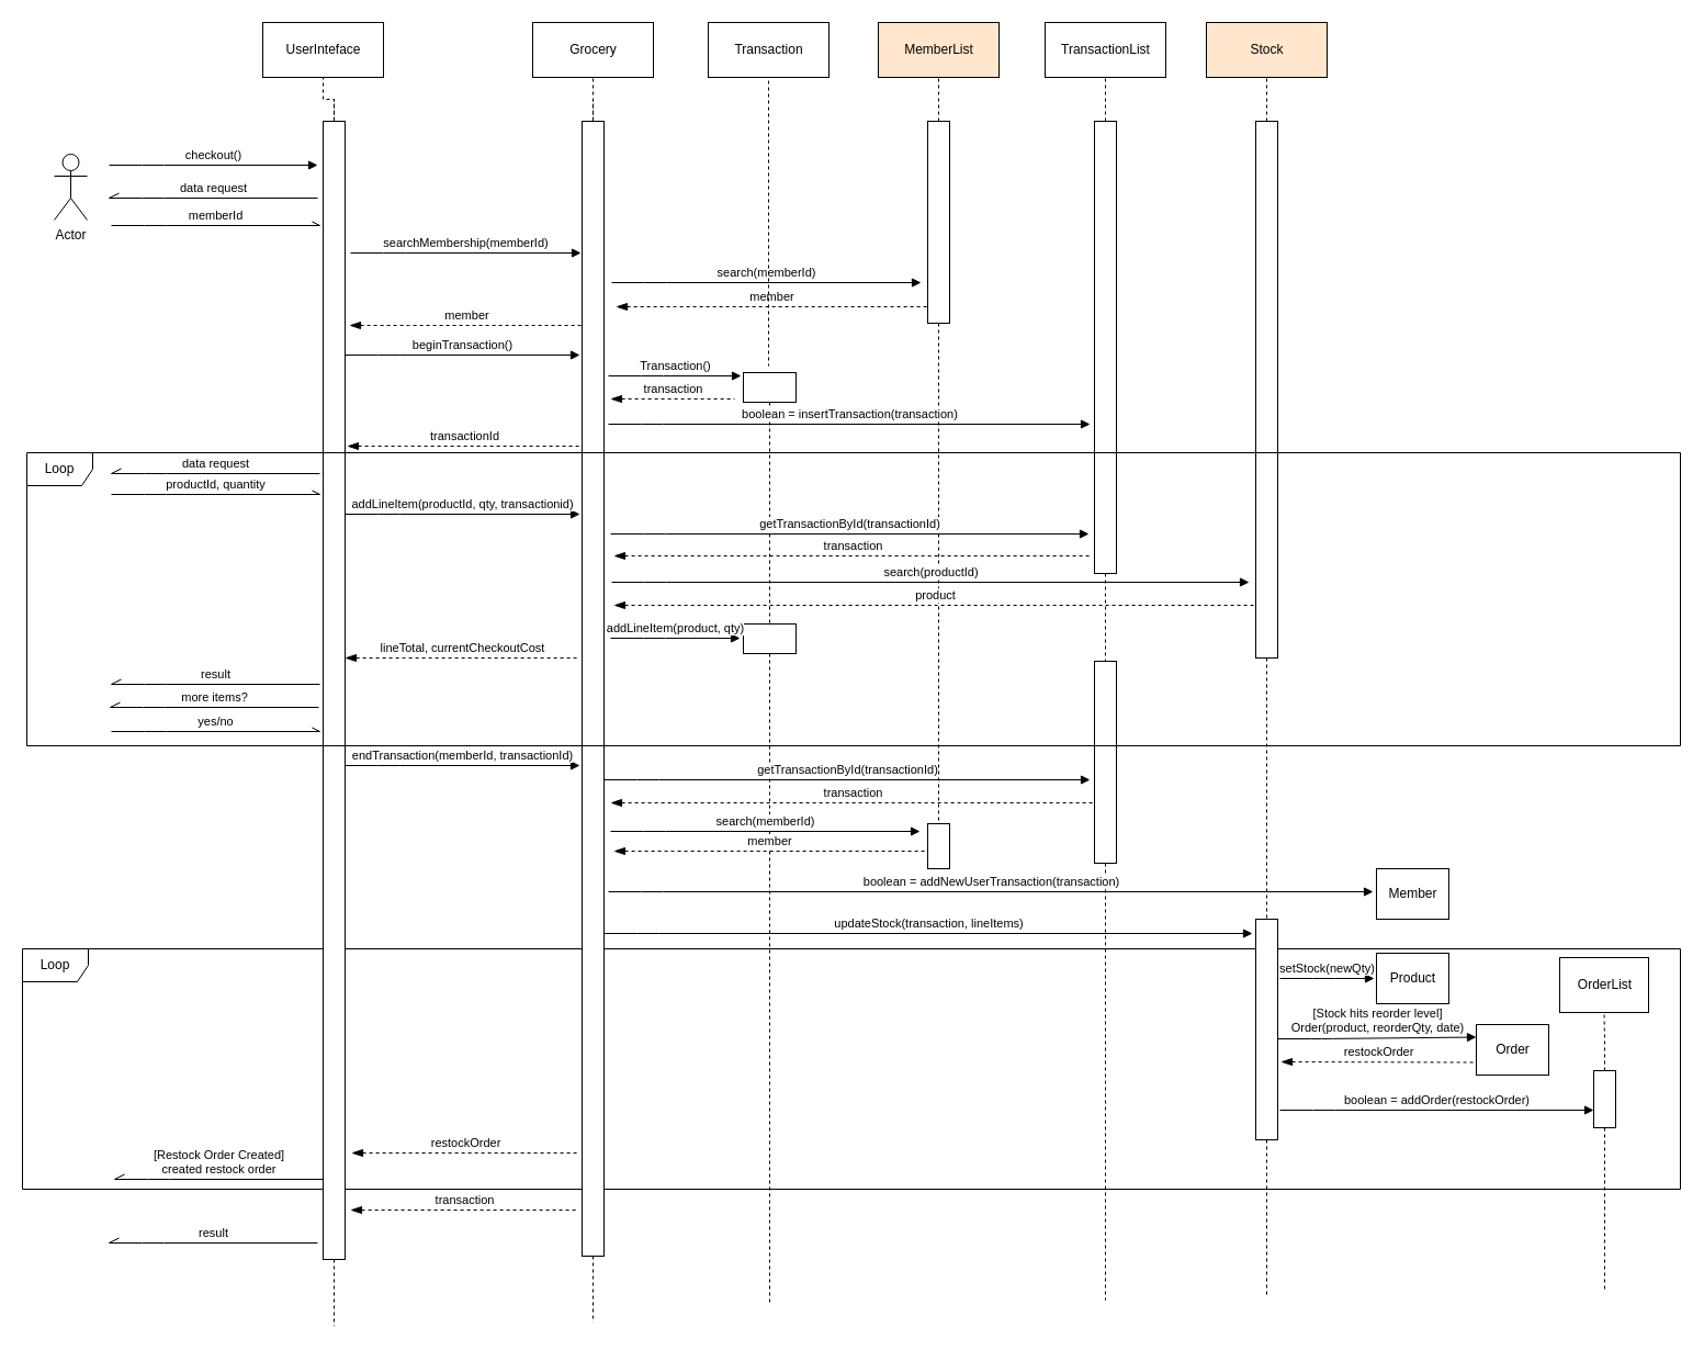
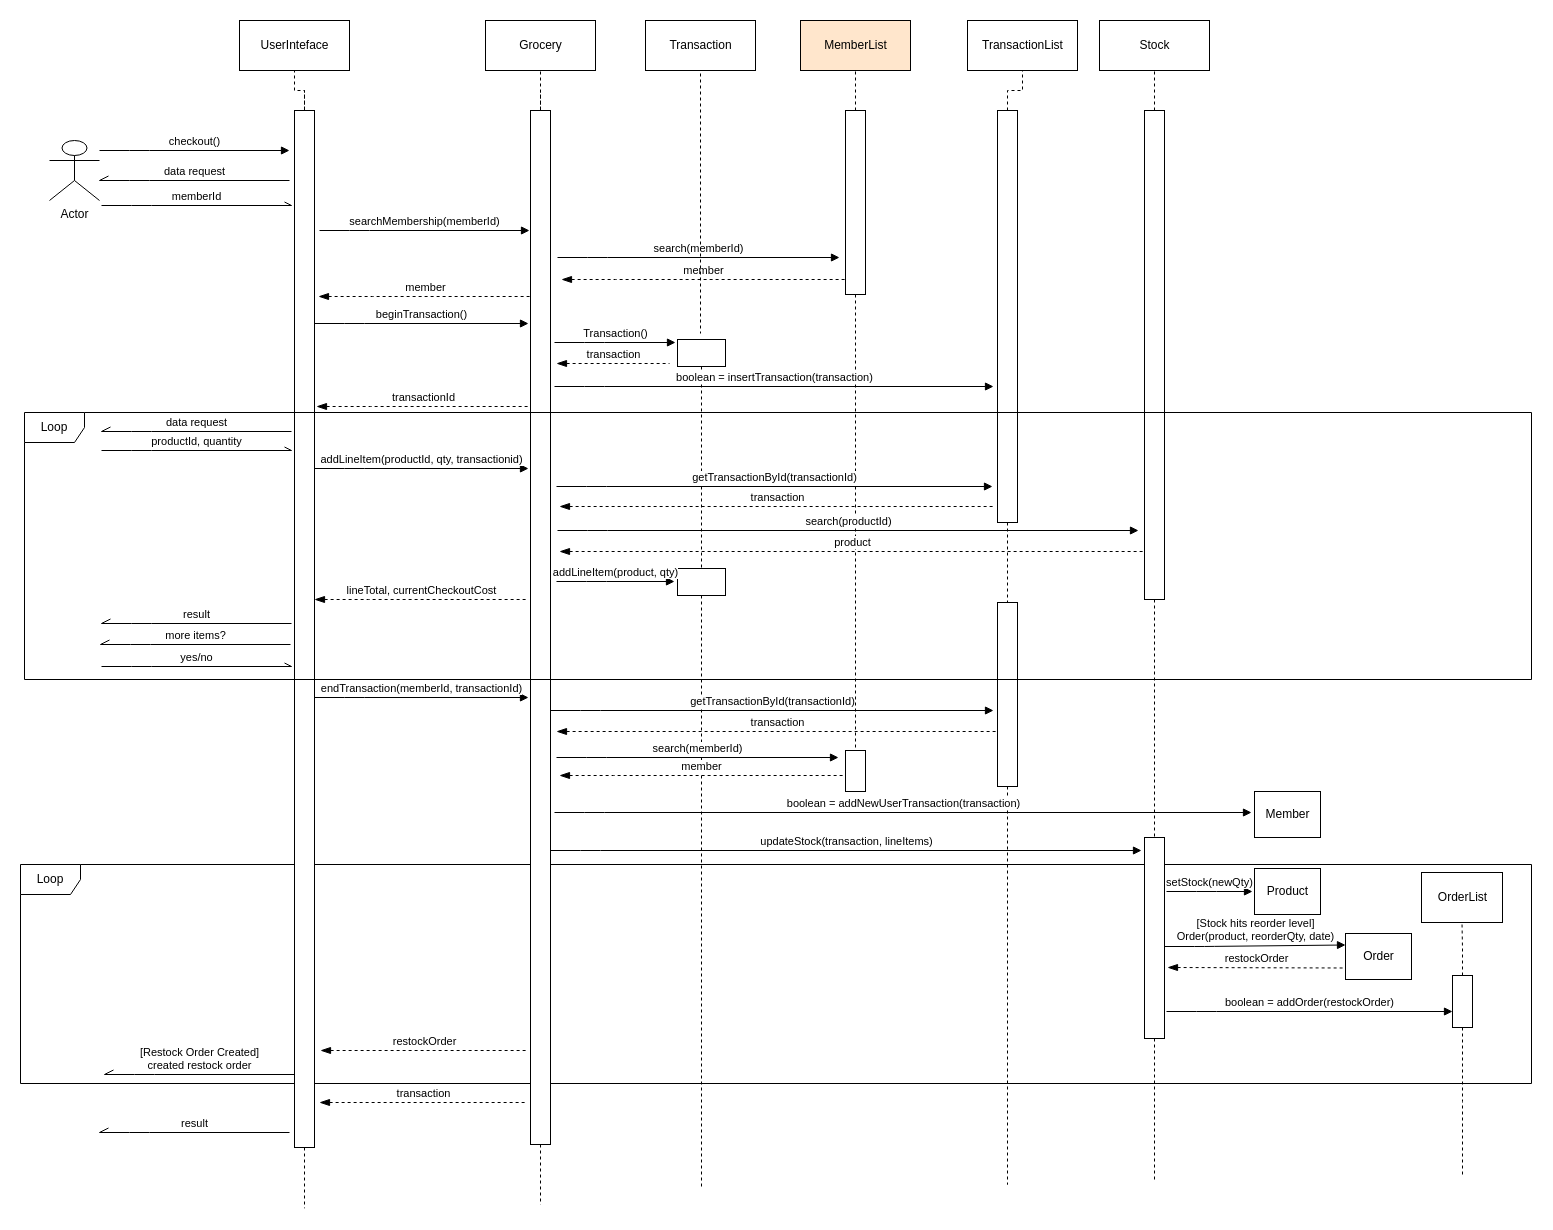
- <mxCell id="28" value="TransactionList" style="html=1;" parent="1" vertex="1"><mxGeometry x="952" y="20" width="110" height="50" as="geometry" /></mxCell>
+ <mxCell id="28" value="TransactionList" style="html=1;" parent="1" vertex="1"><mxGeometry x="967" y="20" width="110" height="50" as="geometry" /></mxCell>
- <mxCell id="48" value="Stock" style="html=1;fillColor=#ffe6cc;" vertex="1" parent="1"><mxGeometry x="1099" y="20" width="110" height="50" as="geometry" /></mxCell>
+ <mxCell id="48" value="Stock" style="html=1;" vertex="1" parent="1"><mxGeometry x="1099" y="20" width="110" height="50" as="geometry" /></mxCell>
- <mxCell id="17" value="Actor" style="shape=umlActor;verticalLabelPosition=bottom;verticalAlign=top;html=1;" parent="1" vertex="1"><mxGeometry x="49" y="140" width="30" height="60" as="geometry" /></mxCell>
+ <mxCell id="17" value="Actor" style="shape=umlActor;verticalLabelPosition=bottom;verticalAlign=top;html=1;" parent="1" vertex="1"><mxGeometry x="49" y="140" width="50" height="60" as="geometry" /></mxCell>
